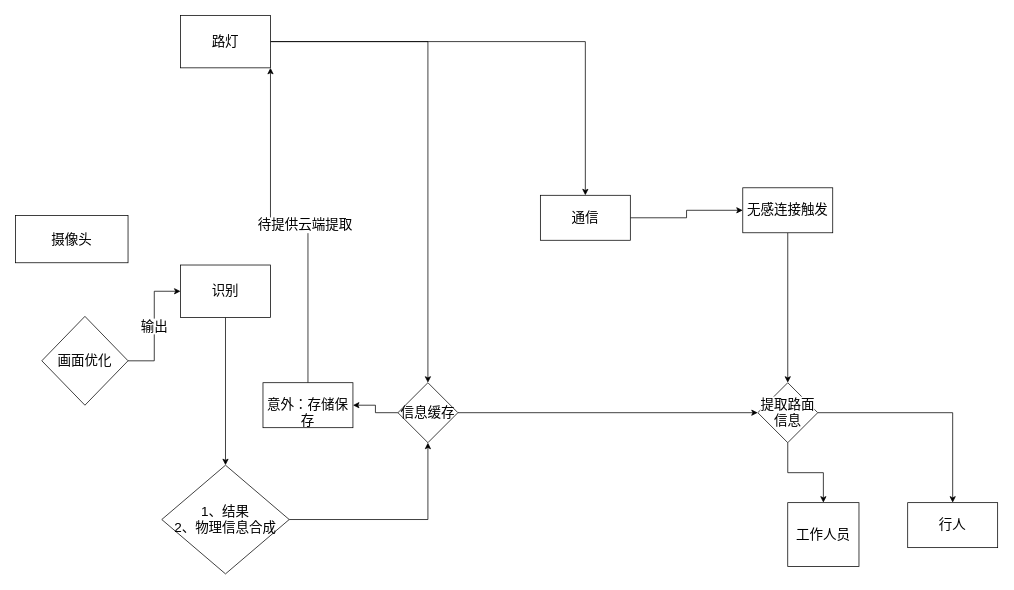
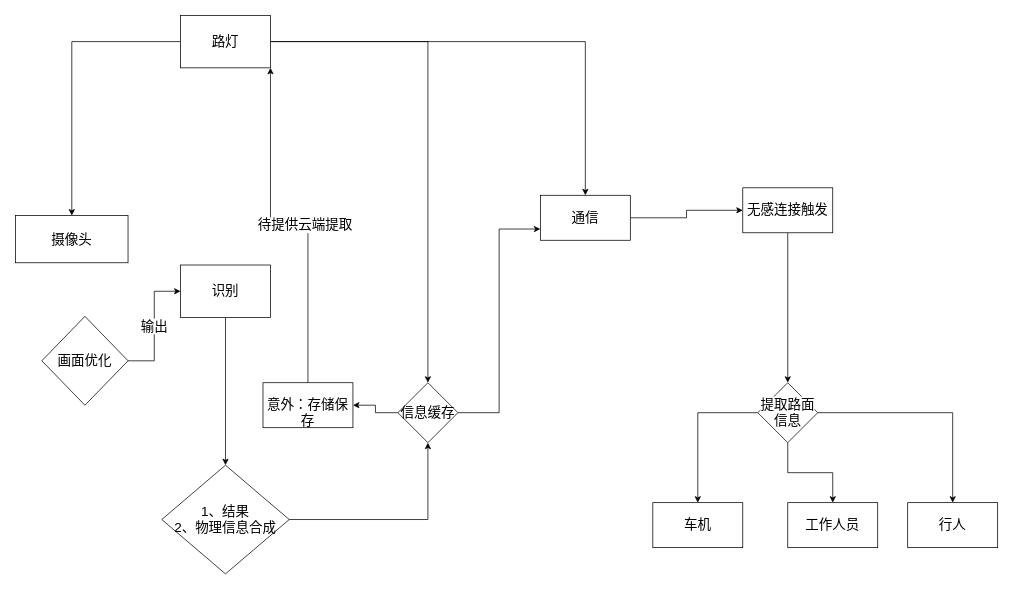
+ <mxCell id="3" value="" style="edgeStyle=orthogonalEdgeStyle;rounded=0;orthogonalLoop=1;jettySize=auto;html=1;fontSize=18;" edge="1" parent="1" source="5" target="8"><mxGeometry relative="1" as="geometry" /></mxCell>
- <mxCell id="16" style="edgeStyle=orthogonalEdgeStyle;rounded=0;orthogonalLoop=1;jettySize=auto;html=1;fontSize=18;" edge="1" parent="1" source="17" target="26"><mxGeometry relative="1" as="geometry" /></mxCell>
+ <mxCell id="16" style="edgeStyle=orthogonalEdgeStyle;rounded=0;orthogonalLoop=1;jettySize=auto;html=1;entryX=0;entryY=0.75;entryDx=0;entryDy=0;fontSize=18;" edge="1" parent="1" source="17" target="7"><mxGeometry relative="1" as="geometry" /></mxCell>
+ <mxCell id="23" value="" style="edgeStyle=orthogonalEdgeStyle;rounded=0;orthogonalLoop=1;jettySize=auto;html=1;fontSize=18;" edge="1" parent="1" source="26" target="27"><mxGeometry relative="1" as="geometry" /></mxCell>
+ <mxCell id="27" value="&lt;span&gt;车机&lt;/span&gt;" style="whiteSpace=wrap;html=1;rounded=0;fontSize=18;fillColor=#FFFFFF;" vertex="1" parent="1"><mxGeometry x="870" y="670" width="120" height="60" as="geometry" /></mxCell>
- <mxCell id="28" value="&lt;span&gt;工作人员&lt;/span&gt;" style="whiteSpace=wrap;html=1;rounded=0;fontSize=18;fillColor=#FFFFFF;" vertex="1" parent="1"><mxGeometry x="1050" y="670" width="95" height="85" as="geometry" /></mxCell>
+ <mxCell id="28" value="&lt;span&gt;工作人员&lt;/span&gt;" style="whiteSpace=wrap;html=1;rounded=0;fontSize=18;fillColor=#FFFFFF;" vertex="1" parent="1"><mxGeometry x="1050" y="670" width="120" height="60" as="geometry" /></mxCell>
